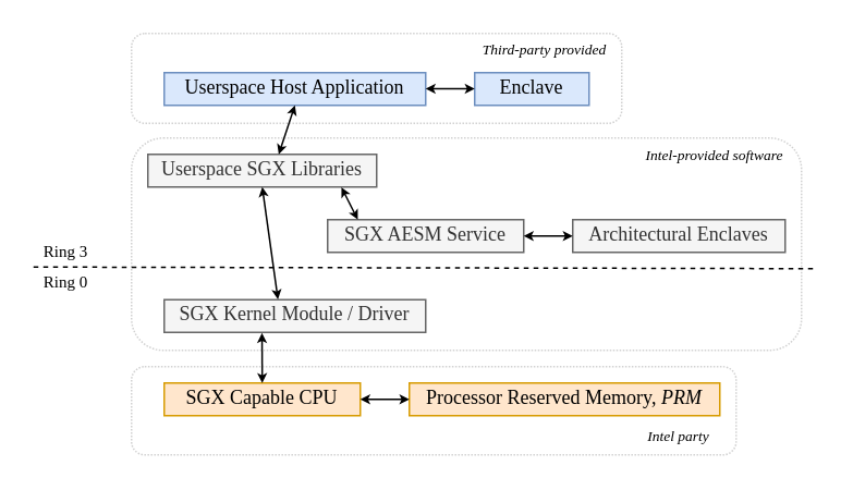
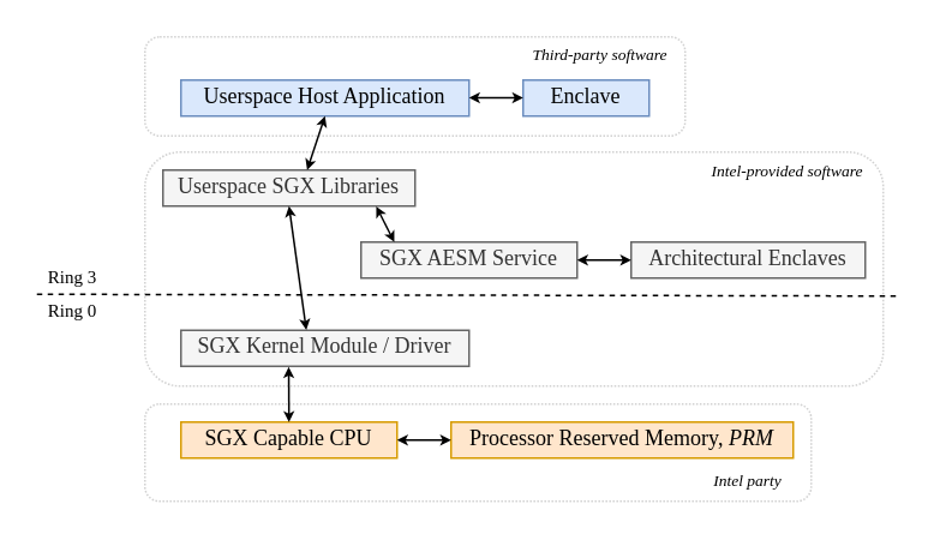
- <mxCell id="22" value="Third-party provided" style="text;html=1;strokeColor=none;fillColor=none;align=center;verticalAlign=middle;whiteSpace=wrap;rounded=0;glass=0;dashed=1;dashPattern=1 1;fontFamily=Linux Libertine O;fontSize=9;opacity=30;fontStyle=2" vertex="1" parent="1"><mxGeometry x="278" y="20" width="110" height="20" as="geometry" /></mxCell>
+ <mxCell id="22" value="Third-party software" style="text;html=1;strokeColor=none;fillColor=none;align=center;verticalAlign=middle;whiteSpace=wrap;rounded=0;glass=0;dashed=1;dashPattern=1 1;fontFamily=Linux Libertine O;fontSize=9;opacity=30;fontStyle=2" vertex="1" parent="1"><mxGeometry x="278" y="20" width="110" height="20" as="geometry" /></mxCell>
